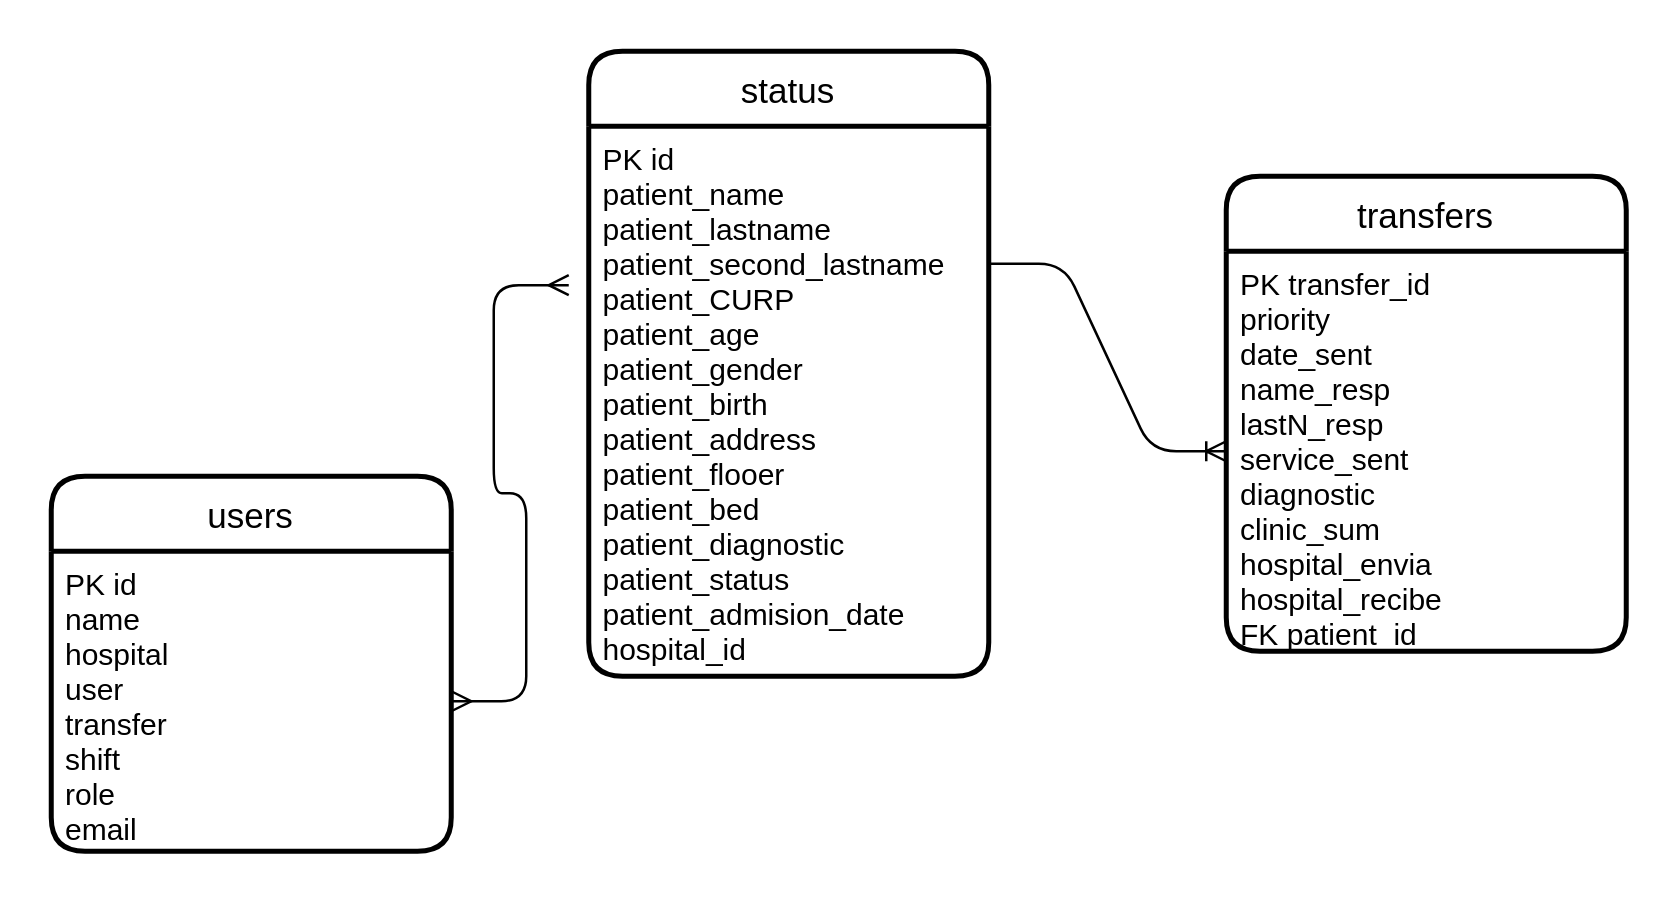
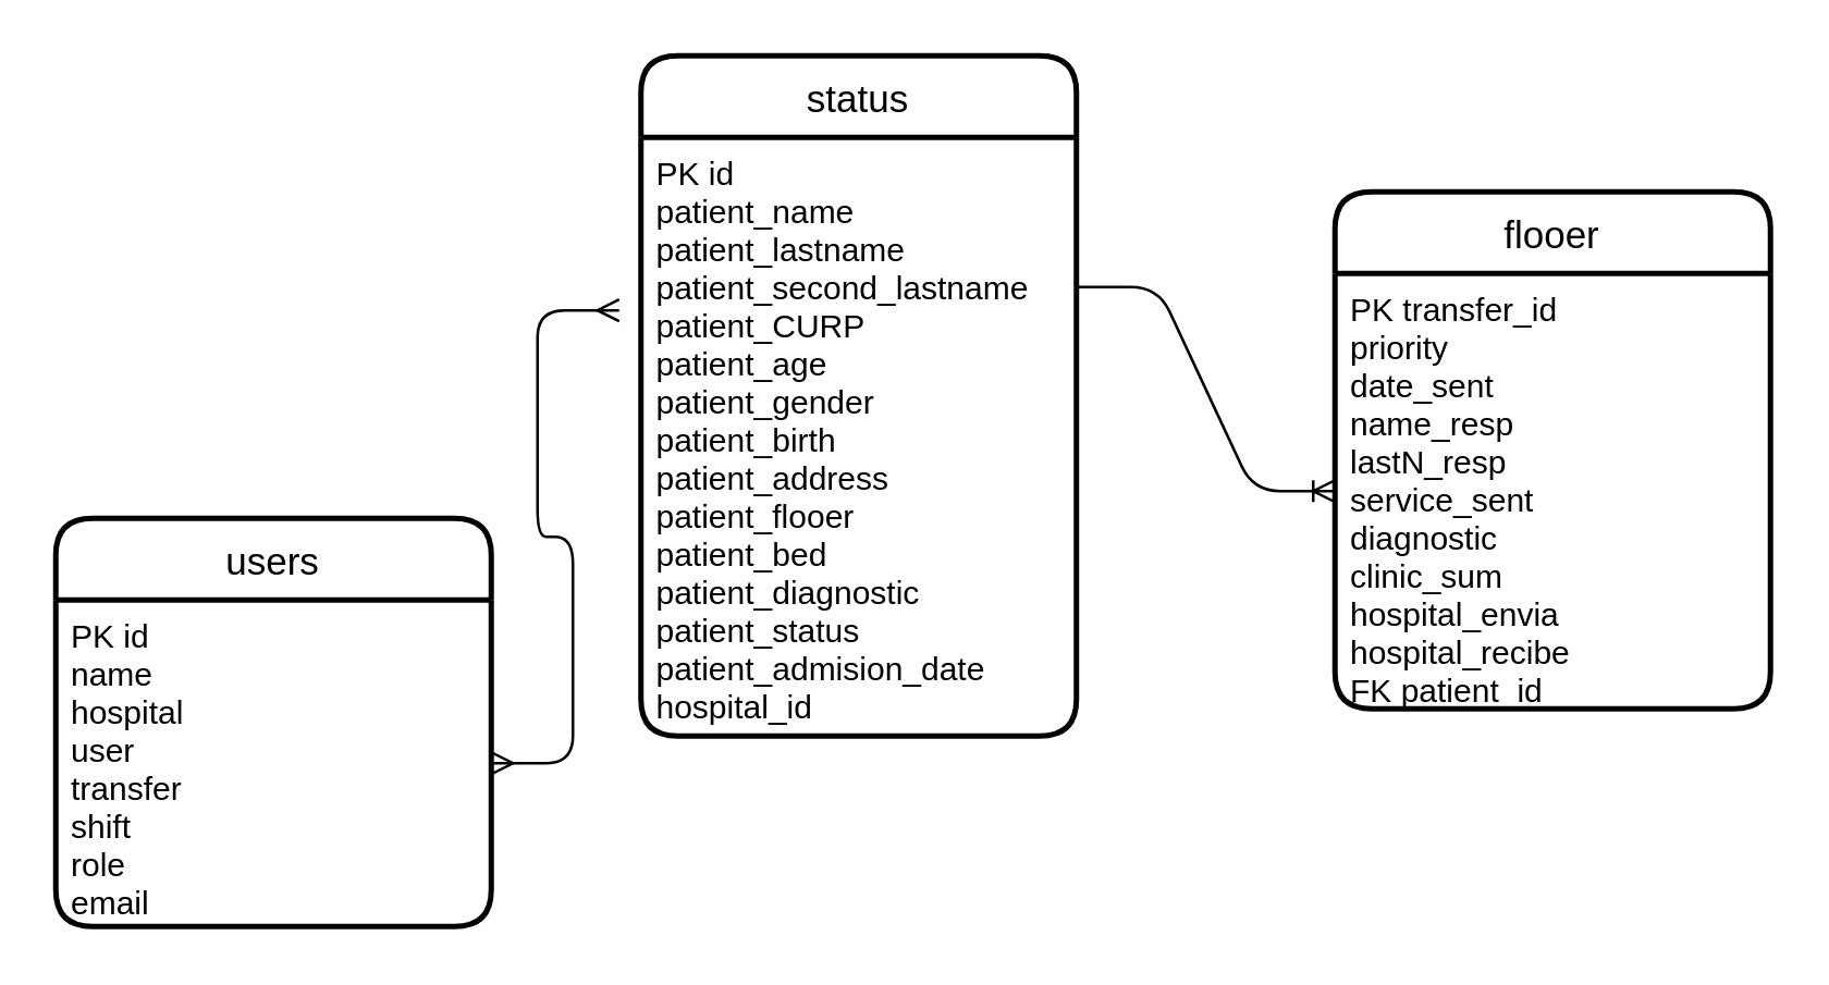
- <mxCell id="7" value="transfers" style="swimlane;childLayout=stackLayout;horizontal=1;startSize=30;horizontalStack=0;rounded=1;fontSize=14;fontStyle=0;strokeWidth=2;resizeParent=0;resizeLast=1;shadow=0;dashed=0;align=center;" vertex="1" parent="1"><mxGeometry x="490" y="70" width="160" height="190" as="geometry" /></mxCell>
+ <mxCell id="7" value="flooer" style="swimlane;childLayout=stackLayout;horizontal=1;startSize=30;horizontalStack=0;rounded=1;fontSize=14;fontStyle=0;strokeWidth=2;resizeParent=0;resizeLast=1;shadow=0;dashed=0;align=center;" vertex="1" parent="1"><mxGeometry x="490" y="70" width="160" height="190" as="geometry" /></mxCell>
